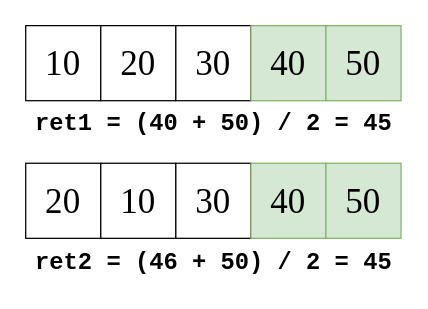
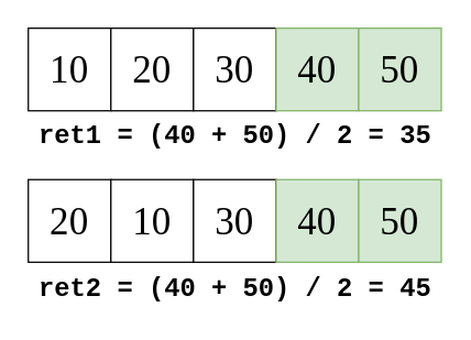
- <mxCell id="7" value="ret1 = (40 + 50) / 2 = 45" style="text;html=1;align=center;verticalAlign=middle;whiteSpace=wrap;rounded=0;fontFamily=Courier New;fontStyle=1;fontSize=19;" parent="1" vertex="1"><mxGeometry x="21.5" y="84" width="297" height="30" as="geometry" /></mxCell>
+ <mxCell id="7" value="ret1 = (40 + 50) / 2 = 35" style="text;html=1;align=center;verticalAlign=middle;whiteSpace=wrap;rounded=0;fontFamily=Courier New;fontStyle=1;fontSize=19;" parent="1" vertex="1"><mxGeometry x="21.5" y="84" width="297" height="30" as="geometry" /></mxCell>
- <mxCell id="13" value="ret2 = (46 + 50) / 2 = 45" style="text;html=1;align=center;verticalAlign=middle;whiteSpace=wrap;rounded=0;fontFamily=Courier New;fontStyle=1;fontSize=19;" vertex="1" parent="1"><mxGeometry x="21.5" y="195" width="297" height="30" as="geometry" /></mxCell>
+ <mxCell id="13" value="ret2 = (40 + 50) / 2 = 45" style="text;html=1;align=center;verticalAlign=middle;whiteSpace=wrap;rounded=0;fontFamily=Courier New;fontStyle=1;fontSize=19;" vertex="1" parent="1"><mxGeometry x="21.5" y="195" width="297" height="30" as="geometry" /></mxCell>
